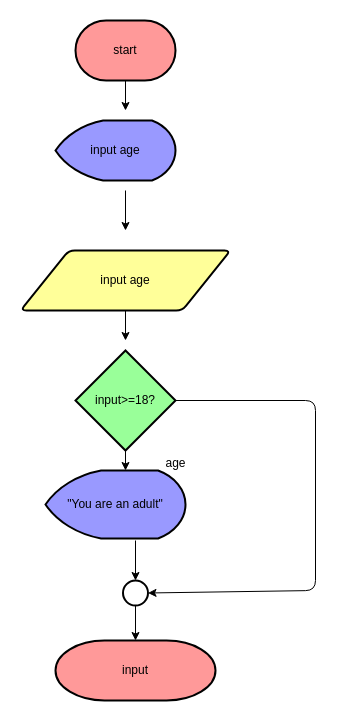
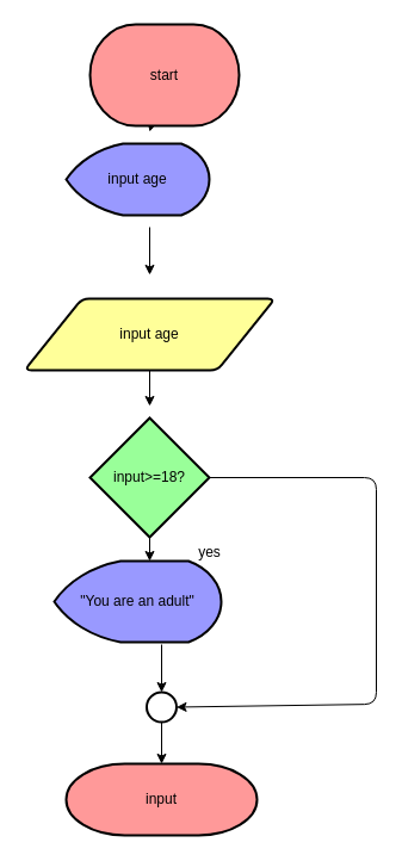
- <mxCell id="3" value="start" style="strokeWidth=2;html=1;shape=mxgraph.flowchart.terminator;whiteSpace=wrap;fillColor=#FF9999;" vertex="1" parent="1"><mxGeometry x="75" y="20" width="100" height="60" as="geometry" /></mxCell>
+ <mxCell id="3" value="start" style="strokeWidth=2;html=1;shape=mxgraph.flowchart.terminator;whiteSpace=wrap;fillColor=#FF9999;" vertex="1" parent="1"><mxGeometry x="75" y="20" width="125" height="85" as="geometry" /></mxCell>
- <mxCell id="15" value="age" style="text;html=1;align=center;verticalAlign=middle;resizable=0;points=[];autosize=1;strokeColor=none;fillColor=none;" vertex="1" parent="1"><mxGeometry x="155" y="448" width="40" height="30" as="geometry" /></mxCell>
+ <mxCell id="15" value="yes" style="text;html=1;align=center;verticalAlign=middle;resizable=0;points=[];autosize=1;strokeColor=none;fillColor=none;" vertex="1" parent="1"><mxGeometry x="155" y="448" width="40" height="30" as="geometry" /></mxCell>
